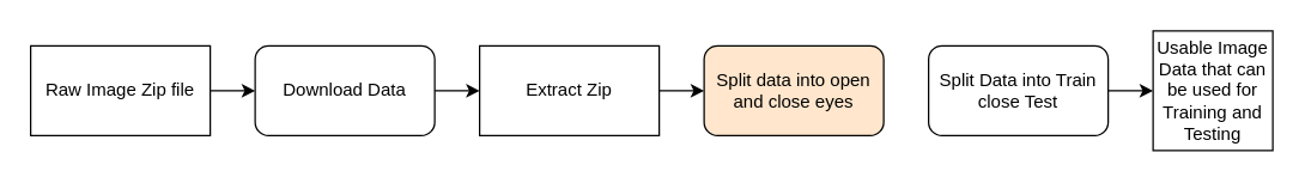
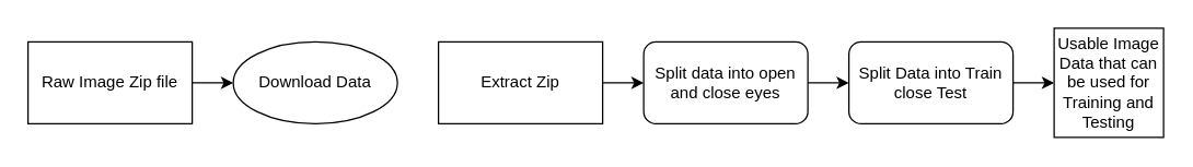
- <mxCell id="3" value="Download Data" style="rounded=1;whiteSpace=wrap;html=1;movable=1;resizable=1;rotatable=1;deletable=1;editable=1;locked=0;connectable=1;" vertex="1" parent="2"><mxGeometry x="150" y="10" width="120" height="60" as="geometry" /></mxCell>
+ <mxCell id="3" value="Download Data" style="ellipse;whiteSpace=wrap;html=1;movable=1;resizable=1;rotatable=1;deletable=1;editable=1;locked=0;connectable=1;" vertex="1" parent="2"><mxGeometry x="150" y="10" width="120" height="60" as="geometry" /></mxCell>
- <mxCell id="5" style="edgeStyle=orthogonalEdgeStyle;rounded=0;orthogonalLoop=1;jettySize=auto;html=1;entryX=0;entryY=0.5;entryDx=0;entryDy=0;movable=1;resizable=1;rotatable=1;deletable=1;editable=1;locked=0;connectable=1;" edge="1" parent="2" source="3" target="4"><mxGeometry relative="1" as="geometry" /></mxCell>
- <mxCell id="6" value="Split data into open and close eyes" style="rounded=1;whiteSpace=wrap;html=1;movable=1;resizable=1;rotatable=1;deletable=1;editable=1;locked=0;connectable=1;fillColor=#ffe6cc;" vertex="1" parent="2"><mxGeometry x="450" y="10" width="120" height="60" as="geometry" /></mxCell>
+ <mxCell id="6" value="Split data into open and close eyes" style="rounded=1;whiteSpace=wrap;html=1;movable=1;resizable=1;rotatable=1;deletable=1;editable=1;locked=0;connectable=1;" vertex="1" parent="2"><mxGeometry x="450" y="10" width="120" height="60" as="geometry" /></mxCell>
+ <mxCell id="9" style="edgeStyle=orthogonalEdgeStyle;rounded=0;orthogonalLoop=1;jettySize=auto;html=1;entryX=0;entryY=0.5;entryDx=0;entryDy=0;movable=1;resizable=1;rotatable=1;deletable=1;editable=1;locked=0;connectable=1;" edge="1" parent="2" source="6" target="8"><mxGeometry relative="1" as="geometry" /></mxCell>
